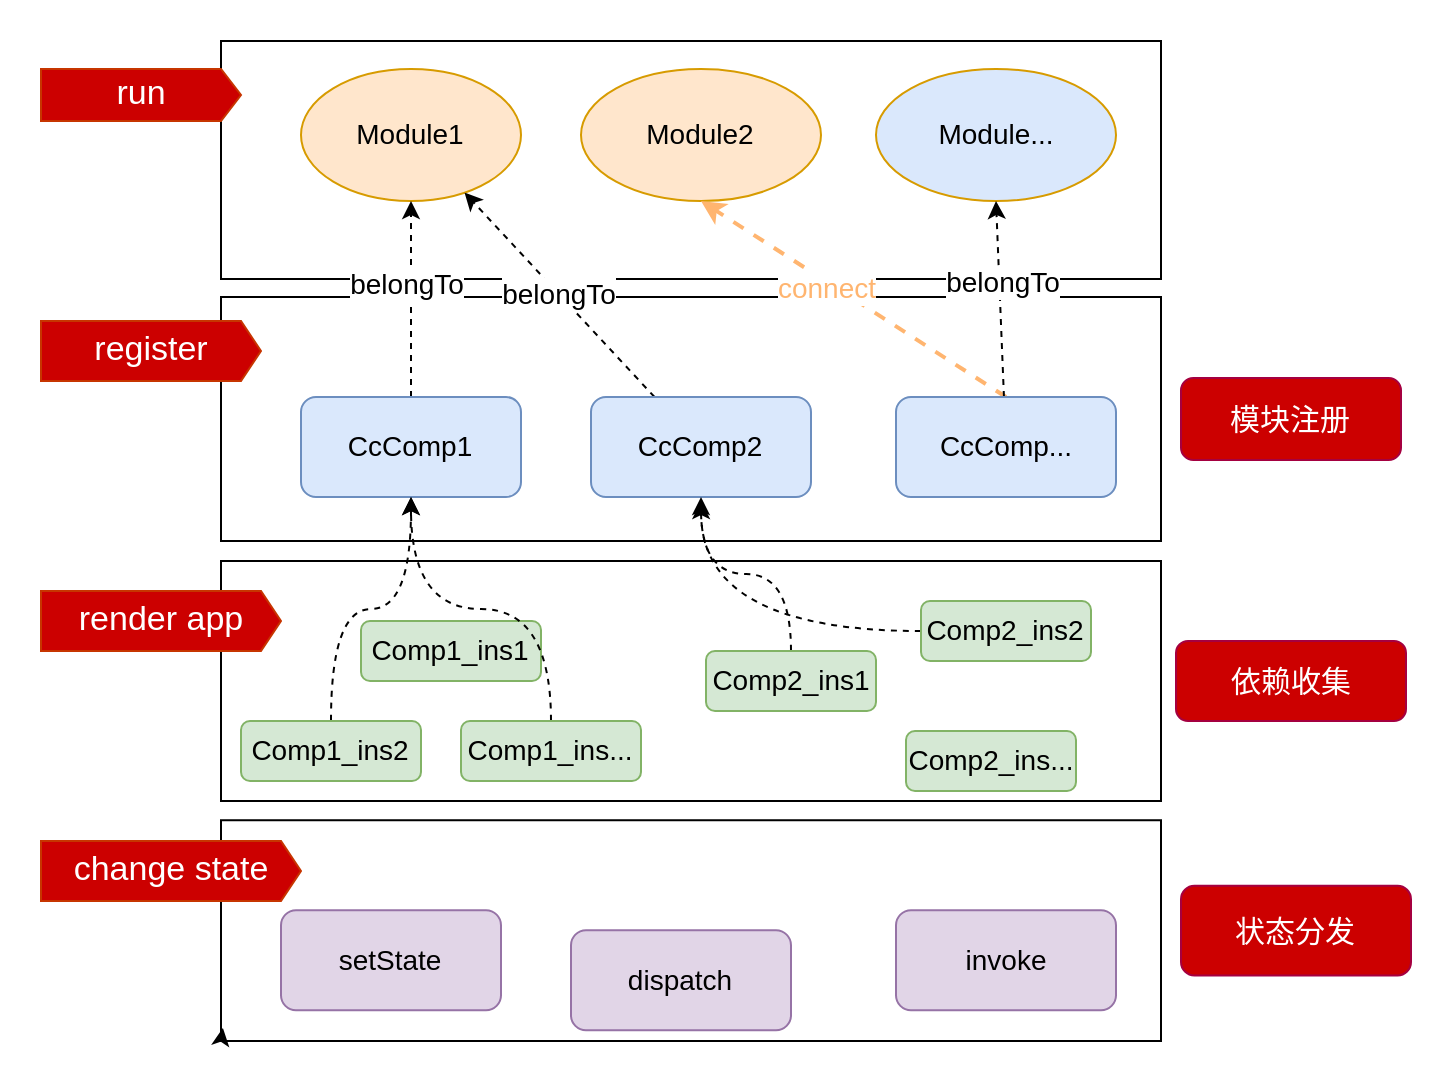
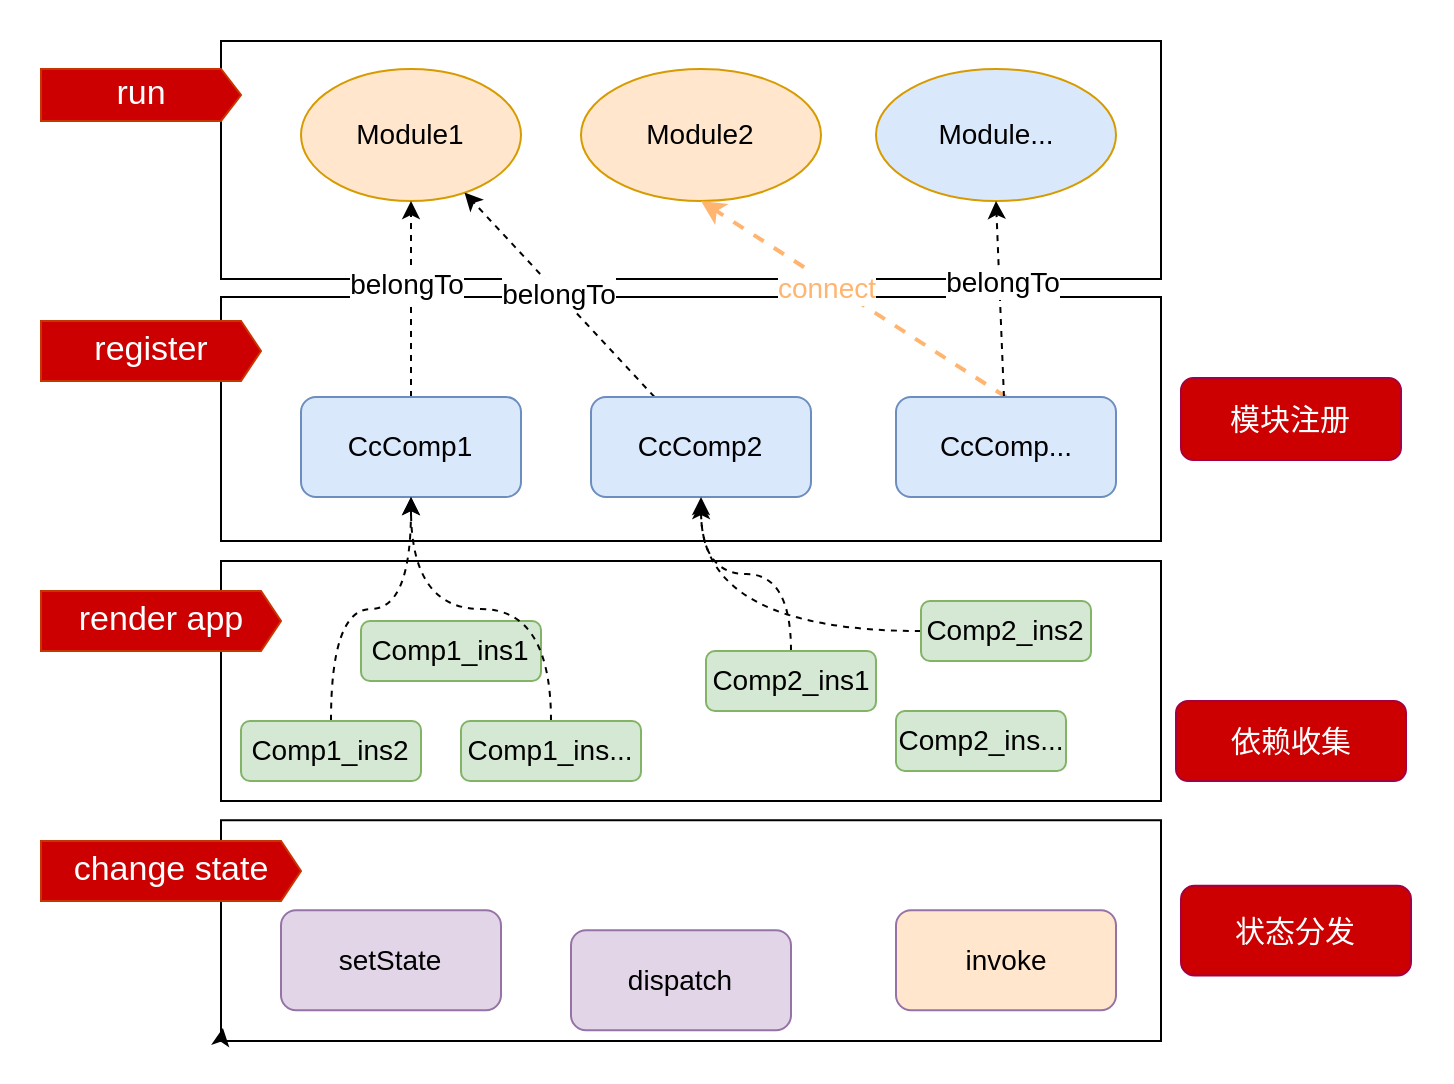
- <mxCell id="26" value="依赖收集" style="rounded=1;whiteSpace=wrap;html=1;fontSize=15;strokeColor=#A50040;fontColor=#ffffff;fillColor=#CC0000;" parent="1" vertex="1"><mxGeometry x="587.5" y="320" width="115" height="40" as="geometry" /></mxCell>
+ <mxCell id="26" value="依赖收集" style="rounded=1;whiteSpace=wrap;html=1;fontSize=15;strokeColor=#A50040;fontColor=#ffffff;fillColor=#CC0000;" parent="1" vertex="1"><mxGeometry x="587.5" y="350" width="115" height="40" as="geometry" /></mxCell>
- <mxCell id="24" value="Comp2_ins..." style="rounded=1;whiteSpace=wrap;html=1;fontSize=14;fillColor=#d5e8d4;strokeColor=#82b366;" parent="1" vertex="1"><mxGeometry x="452.5" y="365" width="85" height="30" as="geometry" /></mxCell>
+ <mxCell id="24" value="Comp2_ins..." style="rounded=1;whiteSpace=wrap;html=1;fontSize=14;fillColor=#d5e8d4;strokeColor=#82b366;" parent="1" vertex="1"><mxGeometry x="447.5" y="355" width="85" height="30" as="geometry" /></mxCell>
- <mxCell id="37" value="invoke" style="rounded=1;whiteSpace=wrap;html=1;fontSize=14;fillColor=#e1d5e7;strokeColor=#9673a6;" parent="1" vertex="1"><mxGeometry x="447.5" y="454.62" width="110" height="50" as="geometry" /></mxCell>
+ <mxCell id="37" value="invoke" style="rounded=1;whiteSpace=wrap;html=1;fontSize=14;fillColor=#ffe6cc;strokeColor=#9673a6;" parent="1" vertex="1"><mxGeometry x="447.5" y="454.62" width="110" height="50" as="geometry" /></mxCell>
